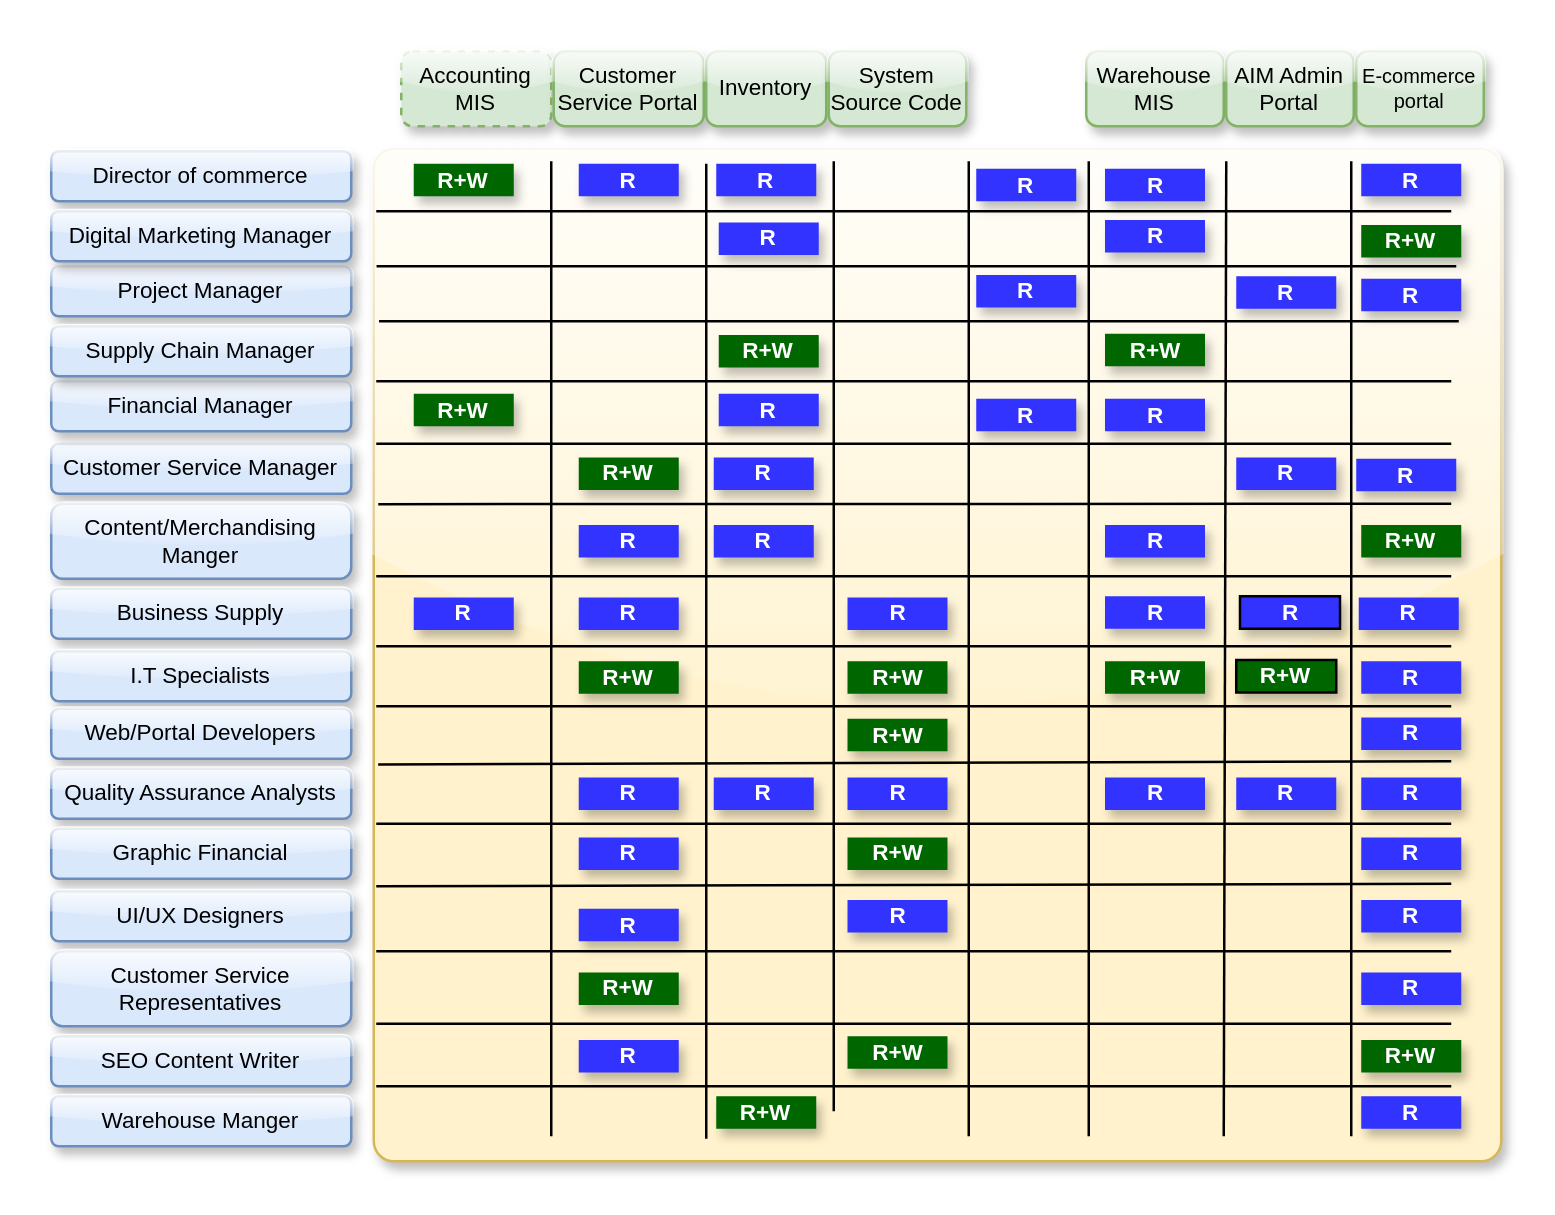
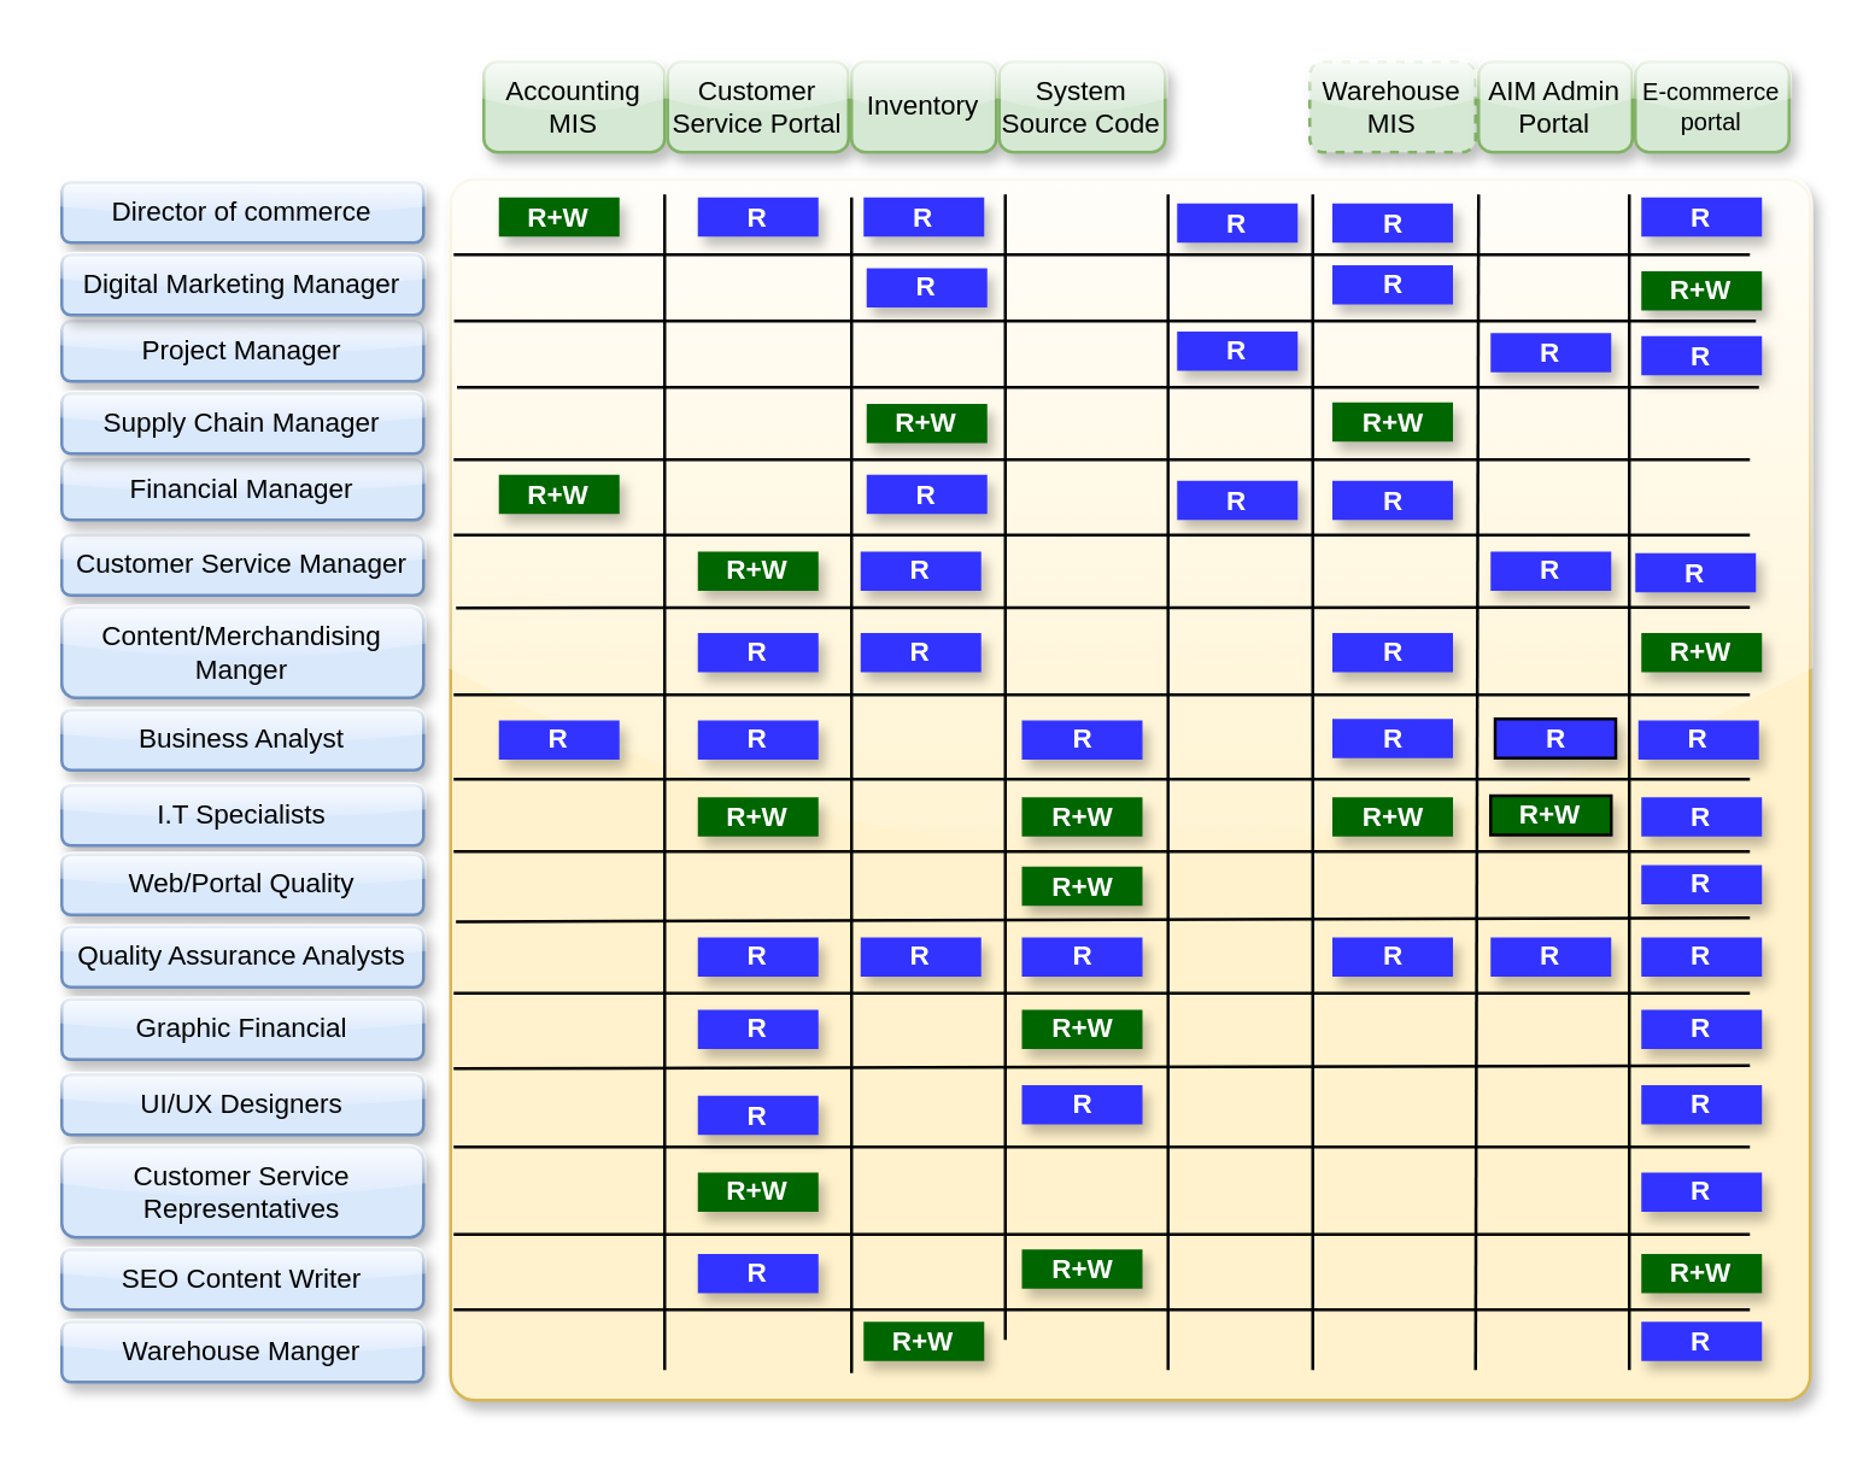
- <mxCell id="15" value="Accounting MIS" style="rounded=1;whiteSpace=wrap;html=1;fontSize=9;fillColor=#d5e8d4;strokeColor=#82b366;glass=1;shadow=1;dashed=1;" vertex="1" parent="1"><mxGeometry x="160" y="20" width="60" height="30" as="geometry" /></mxCell>
+ <mxCell id="15" value="Accounting MIS" style="rounded=1;whiteSpace=wrap;html=1;fontSize=9;fillColor=#d5e8d4;strokeColor=#82b366;glass=1;shadow=1;" vertex="1" parent="1"><mxGeometry x="160" y="20" width="60" height="30" as="geometry" /></mxCell>
- <mxCell id="19" value="Warehouse MIS" style="rounded=1;whiteSpace=wrap;html=1;fontSize=9;fillColor=#d5e8d4;strokeColor=#82b366;glass=1;shadow=1;" vertex="1" parent="1"><mxGeometry x="434" y="20" width="55" height="30" as="geometry" /></mxCell>
+ <mxCell id="19" value="Warehouse MIS" style="rounded=1;whiteSpace=wrap;html=1;fontSize=9;fillColor=#d5e8d4;strokeColor=#82b366;glass=1;shadow=1;dashed=1;" vertex="1" parent="1"><mxGeometry x="434" y="20" width="55" height="30" as="geometry" /></mxCell>
- <mxCell id="5" value="Business Supply" style="rounded=1;whiteSpace=wrap;html=1;fontSize=9;fillColor=#dae8fc;strokeColor=#6c8ebf;glass=1;shadow=1;" vertex="1" parent="1"><mxGeometry x="20" y="235" width="120" height="20" as="geometry" /></mxCell>
+ <mxCell id="5" value="Business Analyst" style="rounded=1;whiteSpace=wrap;html=1;fontSize=9;fillColor=#dae8fc;strokeColor=#6c8ebf;glass=1;shadow=1;" vertex="1" parent="1"><mxGeometry x="20" y="235" width="120" height="20" as="geometry" /></mxCell>
- <mxCell id="7" value="Web/Portal Developers" style="rounded=1;whiteSpace=wrap;html=1;fontSize=9;fillColor=#dae8fc;strokeColor=#6c8ebf;glass=1;shadow=1;" vertex="1" parent="1"><mxGeometry x="20" y="283" width="120" height="20" as="geometry" /></mxCell>
+ <mxCell id="7" value="Web/Portal Quality" style="rounded=1;whiteSpace=wrap;html=1;fontSize=9;fillColor=#dae8fc;strokeColor=#6c8ebf;glass=1;shadow=1;" vertex="1" parent="1"><mxGeometry x="20" y="283" width="120" height="20" as="geometry" /></mxCell>
